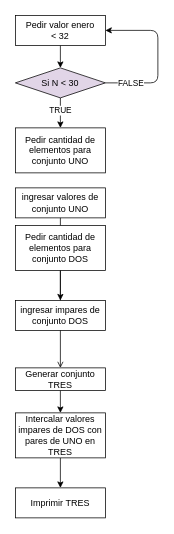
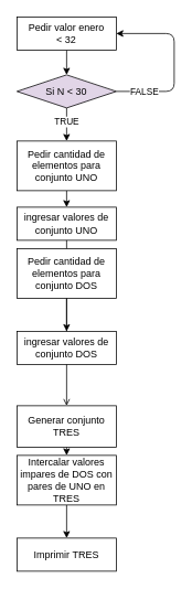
+ <mxCell id="9" value="" style="edgeStyle=none;html=1;" parent="1" source="10" target="11" edge="1"><mxGeometry relative="1" as="geometry" /></mxCell>
- <mxCell id="17" value="ingresar impares de conjunto DOS" style="whiteSpace=wrap;html=1;" vertex="1" parent="1"><mxGeometry x="20" y="400" width="120" height="40" as="geometry" /></mxCell>
+ <mxCell id="17" value="ingresar valores de conjunto DOS" style="whiteSpace=wrap;html=1;" vertex="1" parent="1"><mxGeometry x="20" y="400" width="120" height="40" as="geometry" /></mxCell>
- <mxCell id="14" value="Generar conjunto TRES" style="whiteSpace=wrap;html=1;" parent="1" vertex="1"><mxGeometry x="20" y="490" width="120" height="30" as="geometry" /></mxCell>
+ <mxCell id="14" value="Generar conjunto TRES" style="whiteSpace=wrap;html=1;" parent="1" vertex="1"><mxGeometry x="20" y="490" width="120" height="50" as="geometry" /></mxCell>
